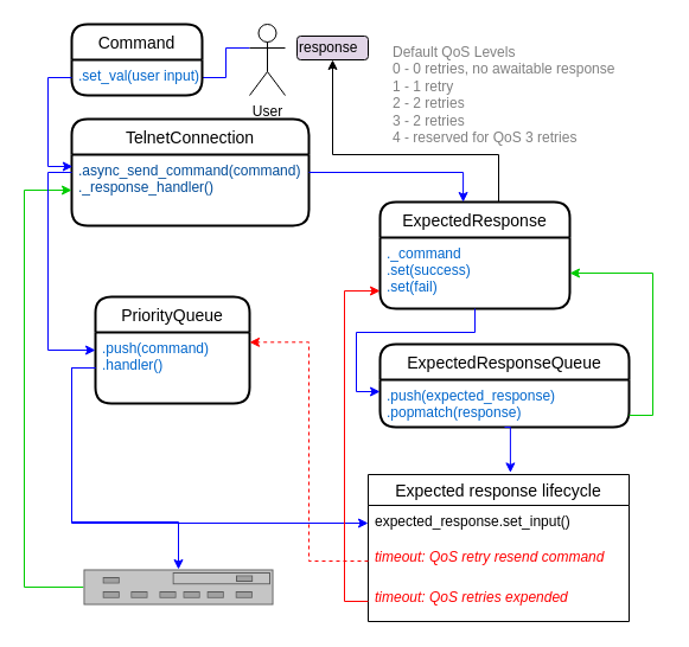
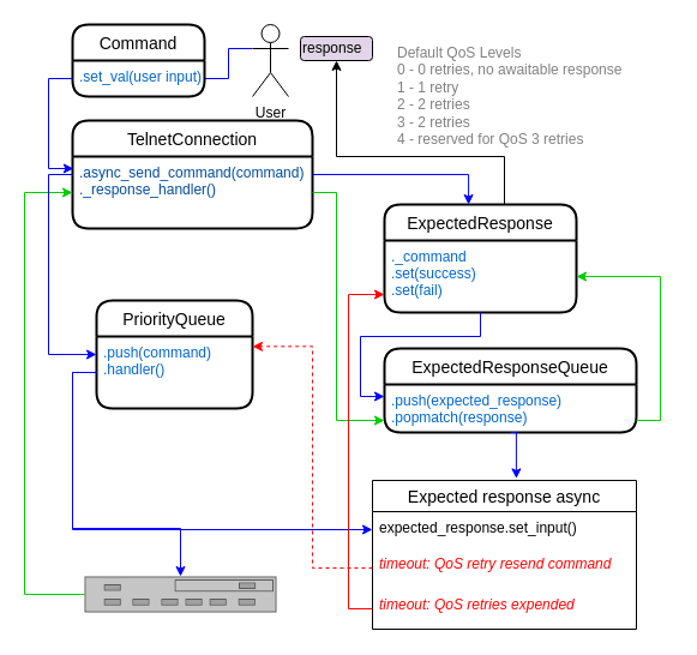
+ <mxCell id="22" style="edgeStyle=orthogonalEdgeStyle;rounded=0;orthogonalLoop=1;jettySize=auto;html=1;exitX=1;exitY=0.5;exitDx=0;exitDy=0;entryX=0;entryY=0.75;entryDx=0;entryDy=0;fontColor=#004C99;strokeColor=#00CC00;" edge="1" parent="1" source="7" target="11"><mxGeometry relative="1" as="geometry"><Array as="points"><mxPoint x="280" y="160" /><mxPoint x="280" y="350" /></Array></mxGeometry></mxCell>
- <mxCell id="18" value="Expected response lifecycle" style="swimlane;fontStyle=0;childLayout=stackLayout;horizontal=1;startSize=26;horizontalStack=0;resizeParent=1;resizeParentMax=0;resizeLast=0;collapsible=1;marginBottom=0;align=center;fontSize=14;" vertex="1" parent="1"><mxGeometry x="310" y="400" width="220" height="124" as="geometry"><mxRectangle x="90" y="390" width="50" height="40" as="alternateBounds" /></mxGeometry></mxCell>
+ <mxCell id="18" value="Expected response async" style="swimlane;fontStyle=0;childLayout=stackLayout;horizontal=1;startSize=26;horizontalStack=0;resizeParent=1;resizeParentMax=0;resizeLast=0;collapsible=1;marginBottom=0;align=center;fontSize=14;" vertex="1" parent="1"><mxGeometry x="310" y="400" width="220" height="124" as="geometry"><mxRectangle x="90" y="390" width="50" height="40" as="alternateBounds" /></mxGeometry></mxCell>
